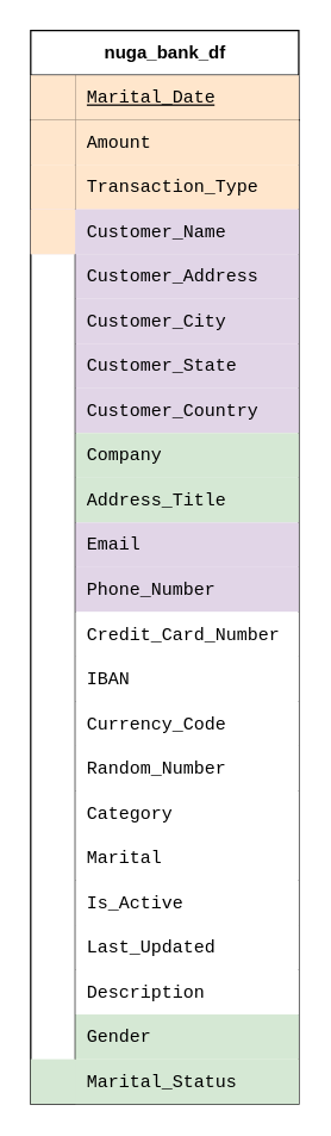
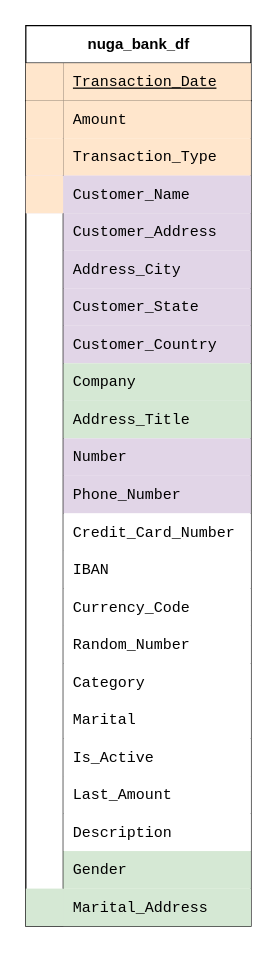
- <mxCell id="5" value="&lt;span style=&quot;font-family: Menlo, Monaco, &amp;quot;Courier New&amp;quot;, monospace; font-weight: 400; white-space: pre;&quot;&gt;Marital_Date&lt;/span&gt;" style="shape=partialRectangle;connectable=0;fillColor=#ffe6cc;top=0;left=0;bottom=0;right=0;align=left;spacingLeft=6;fontStyle=5;overflow=hidden;whiteSpace=wrap;html=1;strokeColor=#d79b00;" vertex="1" parent="3"><mxGeometry x="30" width="150" height="30" as="geometry"><mxRectangle width="150" height="30" as="alternateBounds" /></mxGeometry></mxCell>
+ <mxCell id="5" value="&lt;span style=&quot;font-family: Menlo, Monaco, &amp;quot;Courier New&amp;quot;, monospace; font-weight: 400; white-space: pre;&quot;&gt;Transaction_Date&lt;/span&gt;" style="shape=partialRectangle;connectable=0;fillColor=#ffe6cc;top=0;left=0;bottom=0;right=0;align=left;spacingLeft=6;fontStyle=5;overflow=hidden;whiteSpace=wrap;html=1;strokeColor=#d79b00;" vertex="1" parent="3"><mxGeometry x="30" width="150" height="30" as="geometry"><mxRectangle width="150" height="30" as="alternateBounds" /></mxGeometry></mxCell>
- <mxCell id="20" value="&lt;span style=&quot;font-family: Menlo, Monaco, &amp;quot;Courier New&amp;quot;, monospace; white-space: pre;&quot;&gt;Customer_City&lt;/span&gt;" style="shape=partialRectangle;connectable=0;fillColor=#e1d5e7;top=0;left=0;bottom=0;right=0;align=left;spacingLeft=6;overflow=hidden;whiteSpace=wrap;html=1;strokeColor=#9673a6;" vertex="1" parent="18"><mxGeometry x="30" width="150" height="30" as="geometry"><mxRectangle width="150" height="30" as="alternateBounds" /></mxGeometry></mxCell>
+ <mxCell id="20" value="&lt;span style=&quot;font-family: Menlo, Monaco, &amp;quot;Courier New&amp;quot;, monospace; white-space: pre;&quot;&gt;Address_City&lt;/span&gt;" style="shape=partialRectangle;connectable=0;fillColor=#e1d5e7;top=0;left=0;bottom=0;right=0;align=left;spacingLeft=6;overflow=hidden;whiteSpace=wrap;html=1;strokeColor=#9673a6;" vertex="1" parent="18"><mxGeometry x="30" width="150" height="30" as="geometry"><mxRectangle width="150" height="30" as="alternateBounds" /></mxGeometry></mxCell>
- <mxCell id="35" value="&lt;span style=&quot;font-family: Menlo, Monaco, &amp;quot;Courier New&amp;quot;, monospace; white-space: pre;&quot;&gt;Email&lt;/span&gt;" style="shape=partialRectangle;connectable=0;fillColor=#e1d5e7;top=0;left=0;bottom=0;right=0;align=left;spacingLeft=6;overflow=hidden;whiteSpace=wrap;html=1;strokeColor=#9673a6;" vertex="1" parent="33"><mxGeometry x="30" width="150" height="30" as="geometry"><mxRectangle width="150" height="30" as="alternateBounds" /></mxGeometry></mxCell>
+ <mxCell id="35" value="&lt;span style=&quot;font-family: Menlo, Monaco, &amp;quot;Courier New&amp;quot;, monospace; white-space: pre;&quot;&gt;Number&lt;/span&gt;" style="shape=partialRectangle;connectable=0;fillColor=#e1d5e7;top=0;left=0;bottom=0;right=0;align=left;spacingLeft=6;overflow=hidden;whiteSpace=wrap;html=1;strokeColor=#9673a6;" vertex="1" parent="33"><mxGeometry x="30" width="150" height="30" as="geometry"><mxRectangle width="150" height="30" as="alternateBounds" /></mxGeometry></mxCell>
- <mxCell id="62" value="&lt;span style=&quot;font-family: Menlo, Monaco, &amp;quot;Courier New&amp;quot;, monospace; white-space: pre;&quot;&gt;Last_Updated&lt;/span&gt;" style="shape=partialRectangle;connectable=0;fillColor=default;top=0;left=0;bottom=0;right=0;align=left;spacingLeft=6;overflow=hidden;whiteSpace=wrap;html=1;strokeColor=default;fontColor=default;" vertex="1" parent="60"><mxGeometry x="30" width="150" height="30" as="geometry"><mxRectangle width="150" height="30" as="alternateBounds" /></mxGeometry></mxCell>
+ <mxCell id="62" value="&lt;span style=&quot;font-family: Menlo, Monaco, &amp;quot;Courier New&amp;quot;, monospace; white-space: pre;&quot;&gt;Last_Amount&lt;/span&gt;" style="shape=partialRectangle;connectable=0;fillColor=default;top=0;left=0;bottom=0;right=0;align=left;spacingLeft=6;overflow=hidden;whiteSpace=wrap;html=1;strokeColor=default;fontColor=default;" vertex="1" parent="60"><mxGeometry x="30" width="150" height="30" as="geometry"><mxRectangle width="150" height="30" as="alternateBounds" /></mxGeometry></mxCell>
- <mxCell id="71" value="&lt;span style=&quot;font-family: Menlo, Monaco, &amp;quot;Courier New&amp;quot;, monospace; white-space: pre;&quot;&gt;Marital_Status&lt;/span&gt;" style="shape=partialRectangle;connectable=0;fillColor=#d5e8d4;top=0;left=0;bottom=0;right=0;align=left;spacingLeft=6;overflow=hidden;whiteSpace=wrap;html=1;strokeColor=#82b366;" vertex="1" parent="69"><mxGeometry x="30" width="150" height="30" as="geometry"><mxRectangle width="150" height="30" as="alternateBounds" /></mxGeometry></mxCell>
+ <mxCell id="71" value="&lt;span style=&quot;font-family: Menlo, Monaco, &amp;quot;Courier New&amp;quot;, monospace; white-space: pre;&quot;&gt;Marital_Address&lt;/span&gt;" style="shape=partialRectangle;connectable=0;fillColor=#d5e8d4;top=0;left=0;bottom=0;right=0;align=left;spacingLeft=6;overflow=hidden;whiteSpace=wrap;html=1;strokeColor=#82b366;" vertex="1" parent="69"><mxGeometry x="30" width="150" height="30" as="geometry"><mxRectangle width="150" height="30" as="alternateBounds" /></mxGeometry></mxCell>
